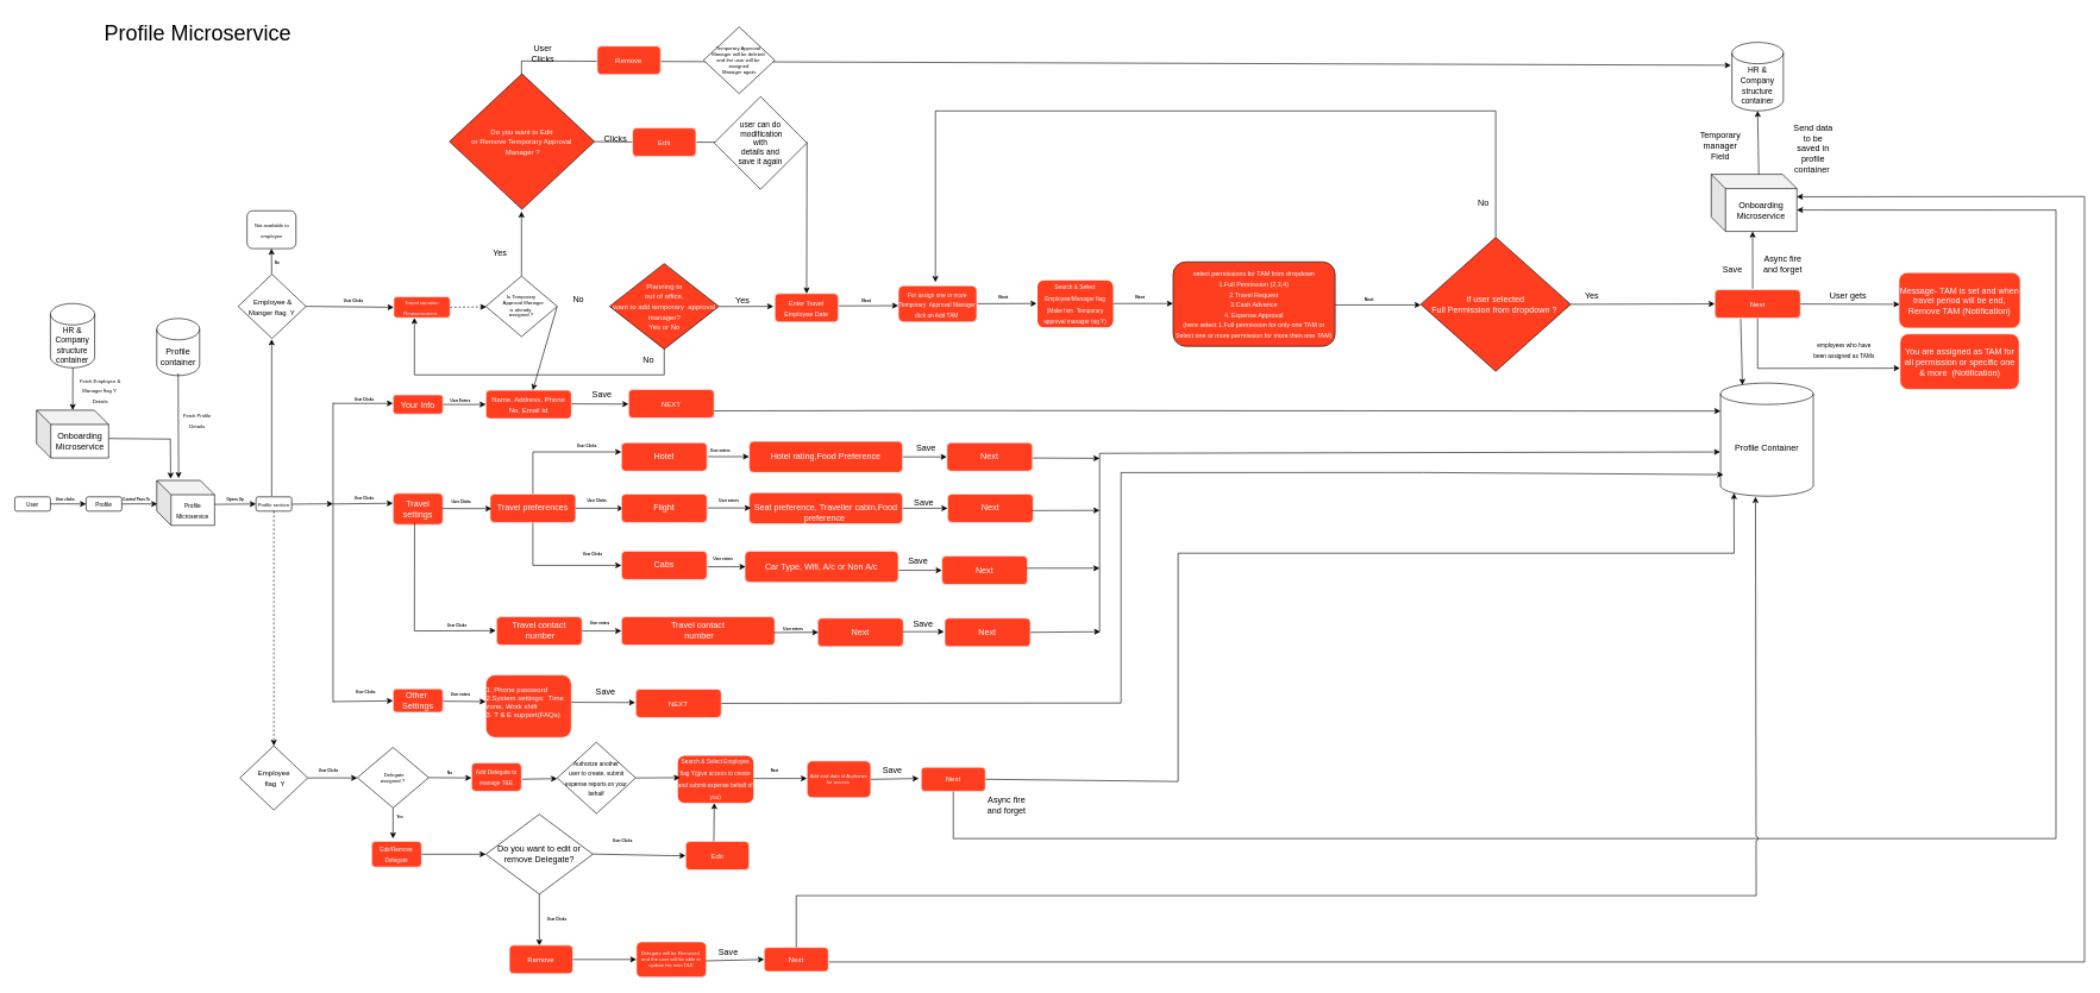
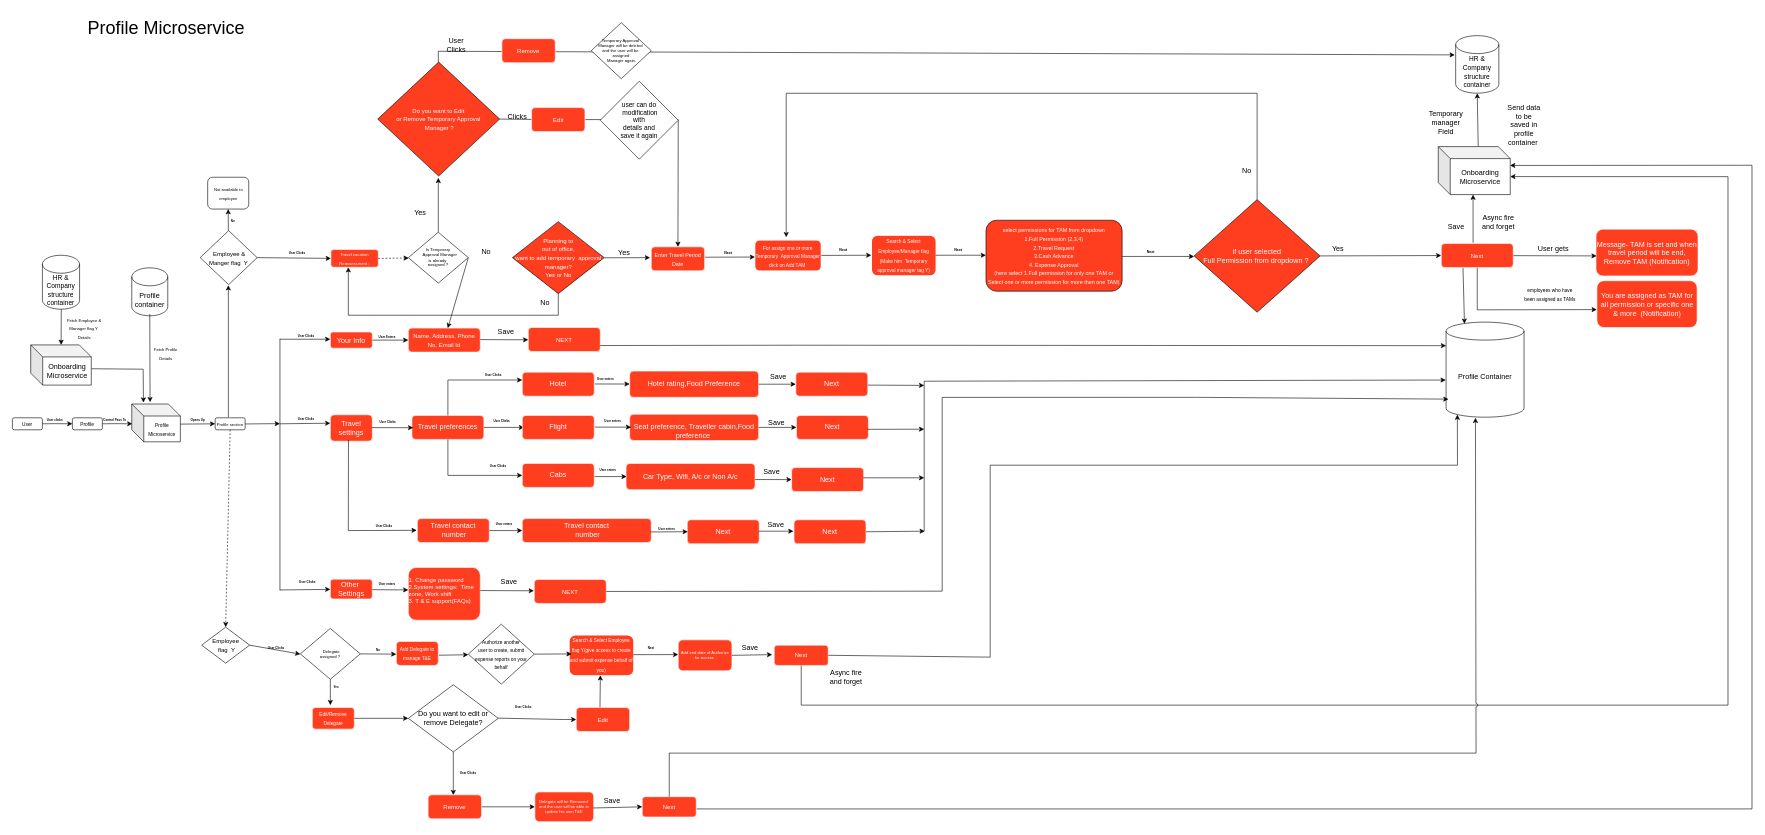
- <mxCell id="122" value="&lt;font style=&quot;font-size: 9px;&quot; color=&quot;#ffffff&quot;&gt;Enter Travel Employee Date&lt;/font&gt;" style="rounded=1;whiteSpace=wrap;html=1;fillColor=#FF3D1F;strokeColor=#FFFFFF;" vertex="1" parent="1"><mxGeometry x="1085" y="411" width="89" height="40" as="geometry" /></mxCell>
+ <mxCell id="122" value="&lt;font style=&quot;font-size: 9px;&quot; color=&quot;#ffffff&quot;&gt;Enter Travel Period Date&lt;/font&gt;" style="rounded=1;whiteSpace=wrap;html=1;fillColor=#FF3D1F;strokeColor=#FFFFFF;" vertex="1" parent="1"><mxGeometry x="1085" y="411" width="89" height="40" as="geometry" /></mxCell>
- <mxCell id="16" value="&lt;div style=&quot;text-align: left; font-size: 10px;&quot;&gt;&lt;div style=&quot;border-color: var(--border-color);&quot;&gt;&lt;font color=&quot;#ffffff&quot;&gt;1. Phone password&lt;/font&gt;&lt;/div&gt;&lt;font style=&quot;border-color: var(--border-color); text-align: center; font-size: 10px;&quot; color=&quot;#ffffff&quot;&gt;&lt;div style=&quot;border-color: var(--border-color); text-align: left;&quot;&gt;&lt;span style=&quot;border-color: var(--border-color); background-color: initial;&quot;&gt;2.System settings:&amp;nbsp; Time zone, Work shift&lt;/span&gt;&lt;/div&gt;&lt;div style=&quot;border-color: var(--border-color); text-align: left;&quot;&gt;&lt;span style=&quot;border-color: var(--border-color); background-color: initial;&quot;&gt;3. T &amp;amp; E support(FAQs)&lt;/span&gt;&lt;/div&gt;&lt;div style=&quot;border-color: var(--border-color); text-align: left;&quot;&gt;&lt;br&gt;&lt;/div&gt;&lt;/font&gt;&lt;/div&gt;" style="rounded=1;whiteSpace=wrap;html=1;fillColor=#FF3D1F;strokeColor=#FFFFFF;" parent="1" vertex="1"><mxGeometry x="680" y="945.5" width="120" height="88" as="geometry" /></mxCell>
+ <mxCell id="16" value="&lt;div style=&quot;text-align: left; font-size: 10px;&quot;&gt;&lt;div style=&quot;border-color: var(--border-color);&quot;&gt;&lt;font color=&quot;#ffffff&quot;&gt;1. Change password&lt;/font&gt;&lt;/div&gt;&lt;font style=&quot;border-color: var(--border-color); text-align: center; font-size: 10px;&quot; color=&quot;#ffffff&quot;&gt;&lt;div style=&quot;border-color: var(--border-color); text-align: left;&quot;&gt;&lt;span style=&quot;border-color: var(--border-color); background-color: initial;&quot;&gt;2.System settings:&amp;nbsp; Time zone, Work shift&lt;/span&gt;&lt;/div&gt;&lt;div style=&quot;border-color: var(--border-color); text-align: left;&quot;&gt;&lt;span style=&quot;border-color: var(--border-color); background-color: initial;&quot;&gt;3. T &amp;amp; E support(FAQs)&lt;/span&gt;&lt;/div&gt;&lt;div style=&quot;border-color: var(--border-color); text-align: left;&quot;&gt;&lt;br&gt;&lt;/div&gt;&lt;/font&gt;&lt;/div&gt;" style="rounded=1;whiteSpace=wrap;html=1;fillColor=#FF3D1F;strokeColor=#FFFFFF;" parent="1" vertex="1"><mxGeometry x="680" y="945.5" width="120" height="88" as="geometry" /></mxCell>
- <mxCell id="158" value="&lt;font style=&quot;font-size: 10px;&quot;&gt;&amp;nbsp;Employee&amp;nbsp;&lt;br&gt;&amp;nbsp;flag&amp;nbsp; Y&lt;/font&gt;" style="rhombus;whiteSpace=wrap;html=1;fillColor=#FFFFFF;" vertex="1" parent="1"><mxGeometry x="335.5" y="1045" width="95" height="90" as="geometry" /></mxCell>
+ <mxCell id="158" value="&lt;font style=&quot;font-size: 10px;&quot;&gt;&amp;nbsp;Employee&amp;nbsp;&lt;br&gt;&amp;nbsp;flag&amp;nbsp; Y&lt;/font&gt;" style="rhombus;whiteSpace=wrap;html=1;fillColor=#FFFFFF;" vertex="1" parent="1"><mxGeometry x="335.5" y="1045" width="80" height="60" as="geometry" /></mxCell>
